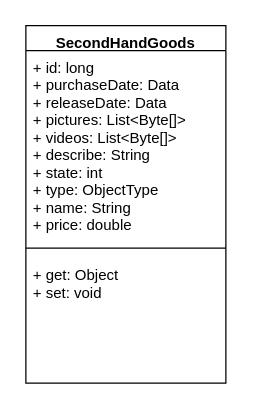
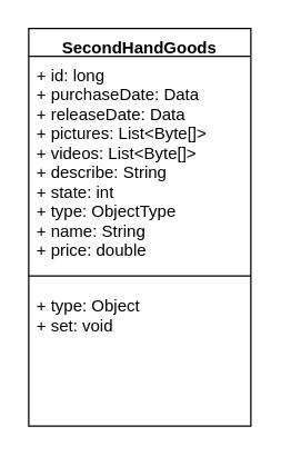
- <mxCell id="5" value="+ get: Object&#10;+ set: void" style="text;strokeColor=none;fillColor=none;align=left;verticalAlign=top;spacingLeft=4;spacingRight=4;overflow=hidden;rotatable=0;points=[[0,0.5],[1,0.5]];portConstraint=eastwest;" parent="2" vertex="1"><mxGeometry y="186" width="160" height="100" as="geometry" /></mxCell>
+ <mxCell id="5" value="+ type: Object&#10;+ set: void" style="text;strokeColor=none;fillColor=none;align=left;verticalAlign=top;spacingLeft=4;spacingRight=4;overflow=hidden;rotatable=0;points=[[0,0.5],[1,0.5]];portConstraint=eastwest;" parent="2" vertex="1"><mxGeometry y="186" width="160" height="100" as="geometry" /></mxCell>
